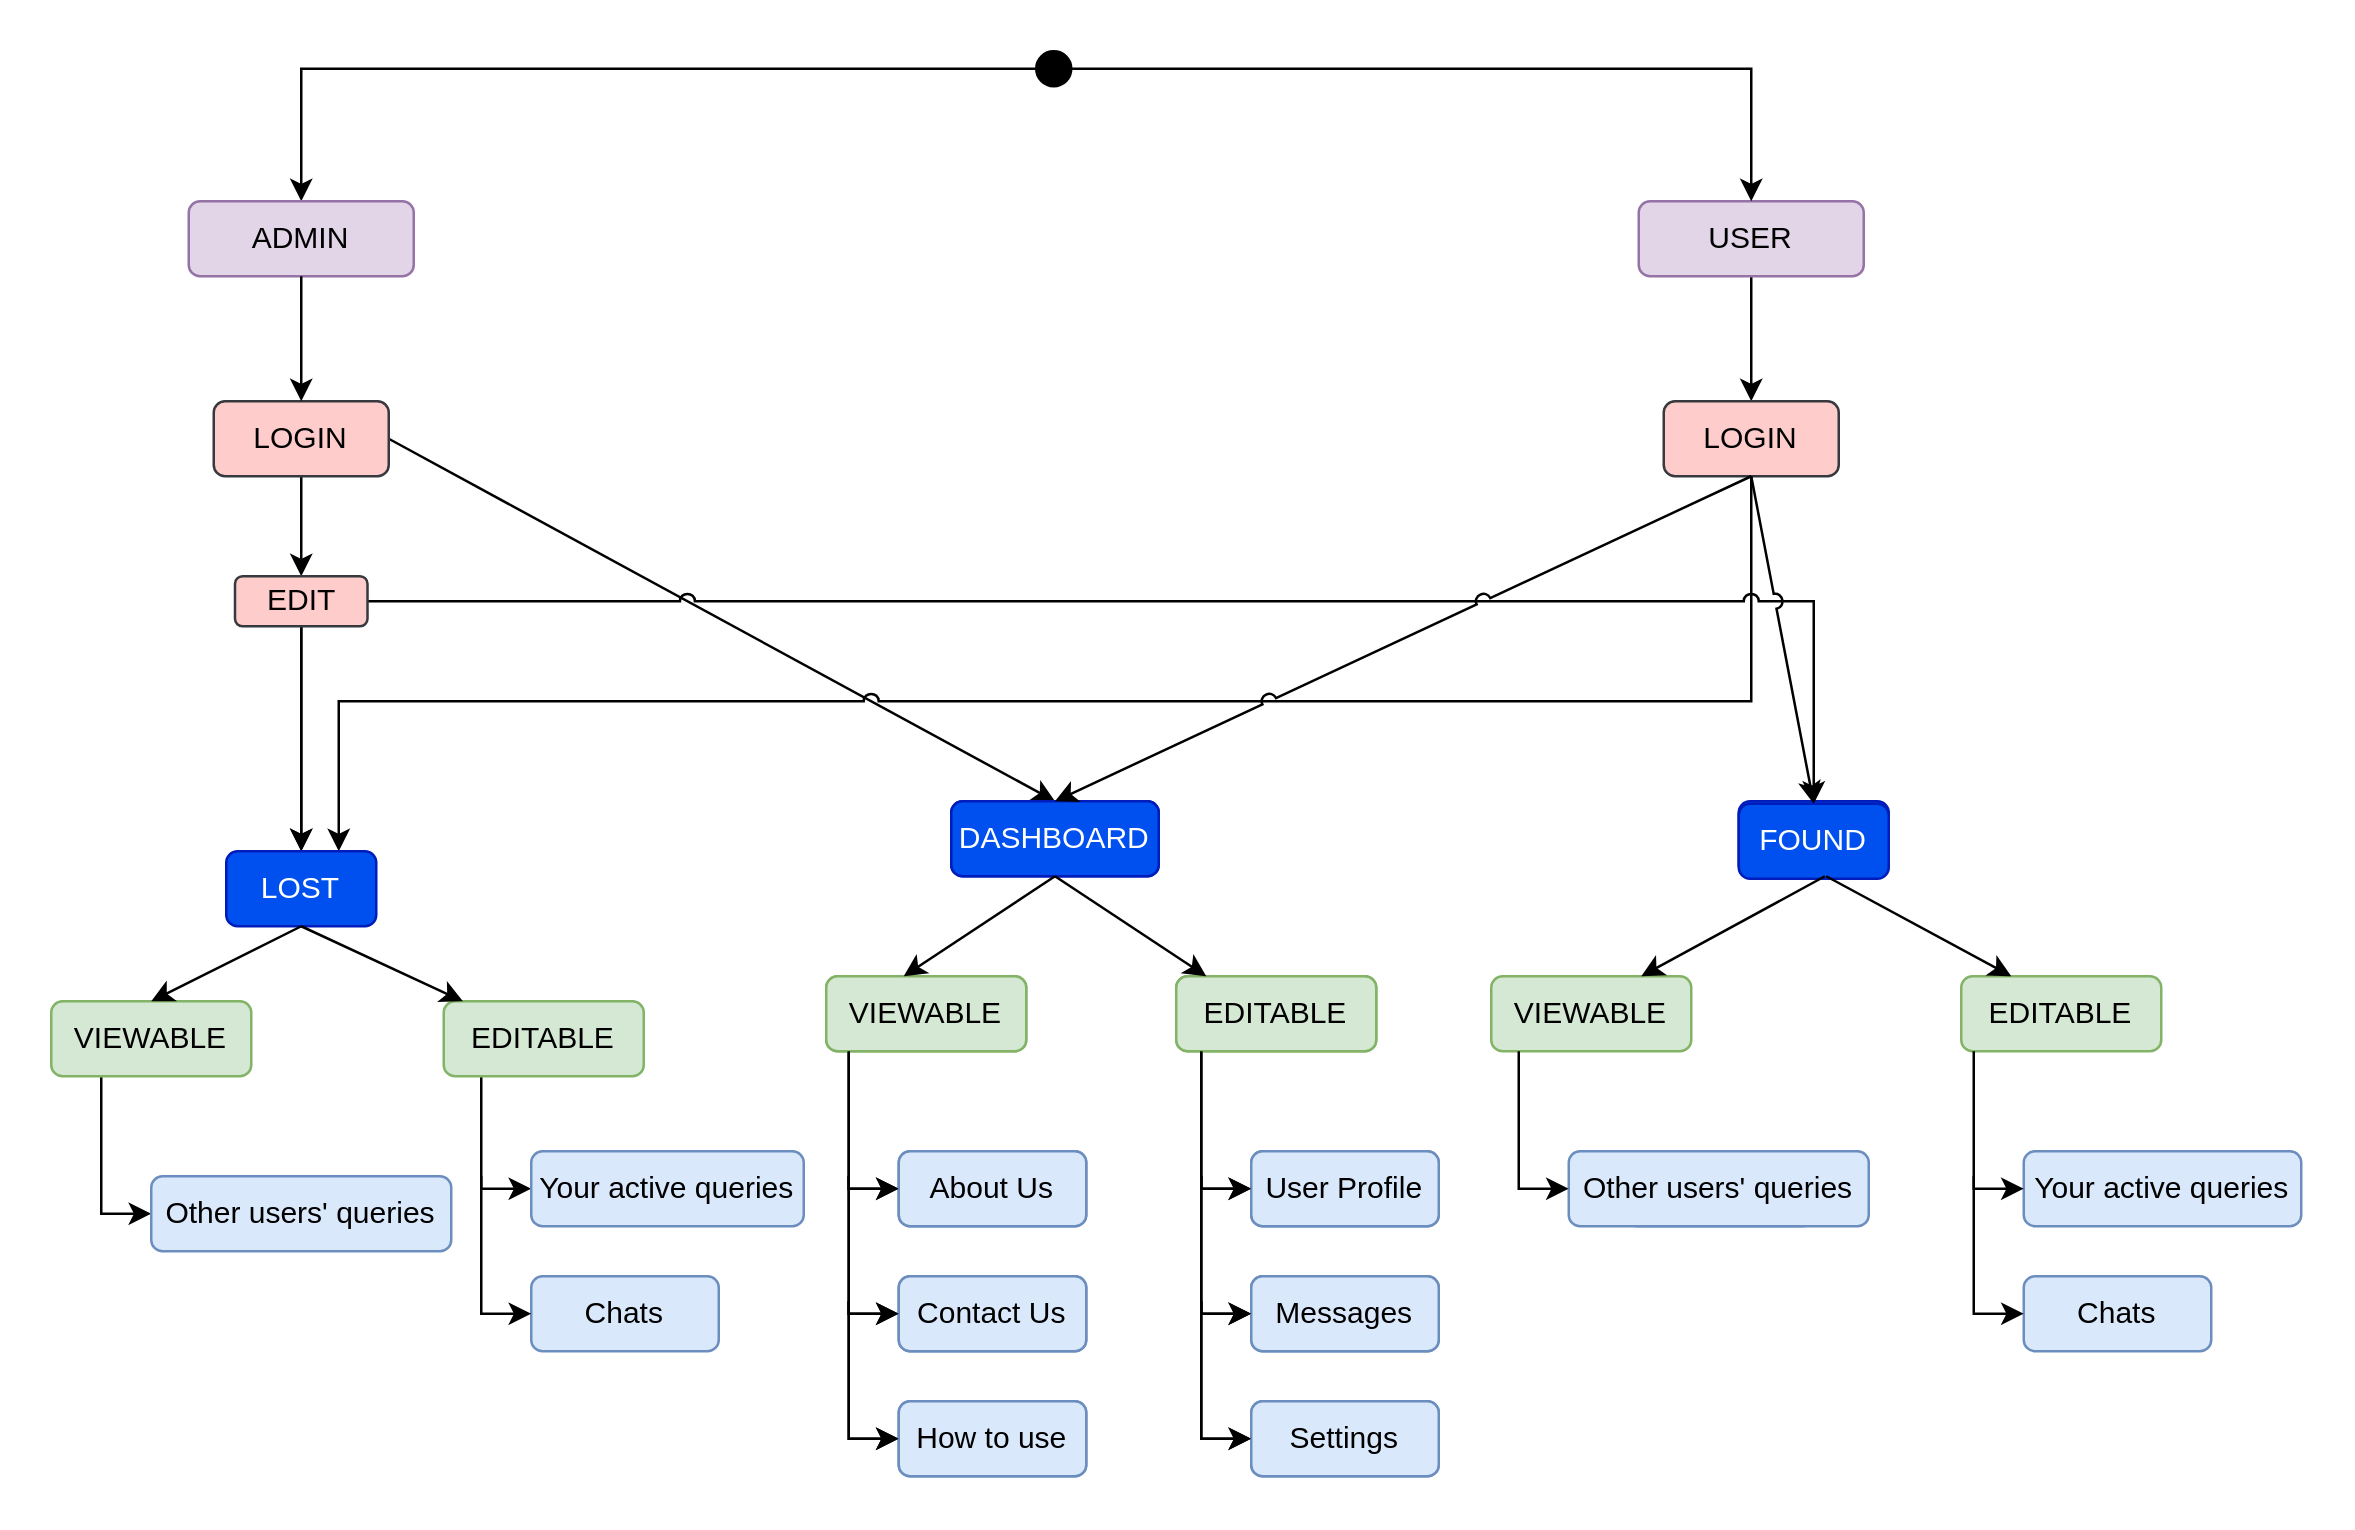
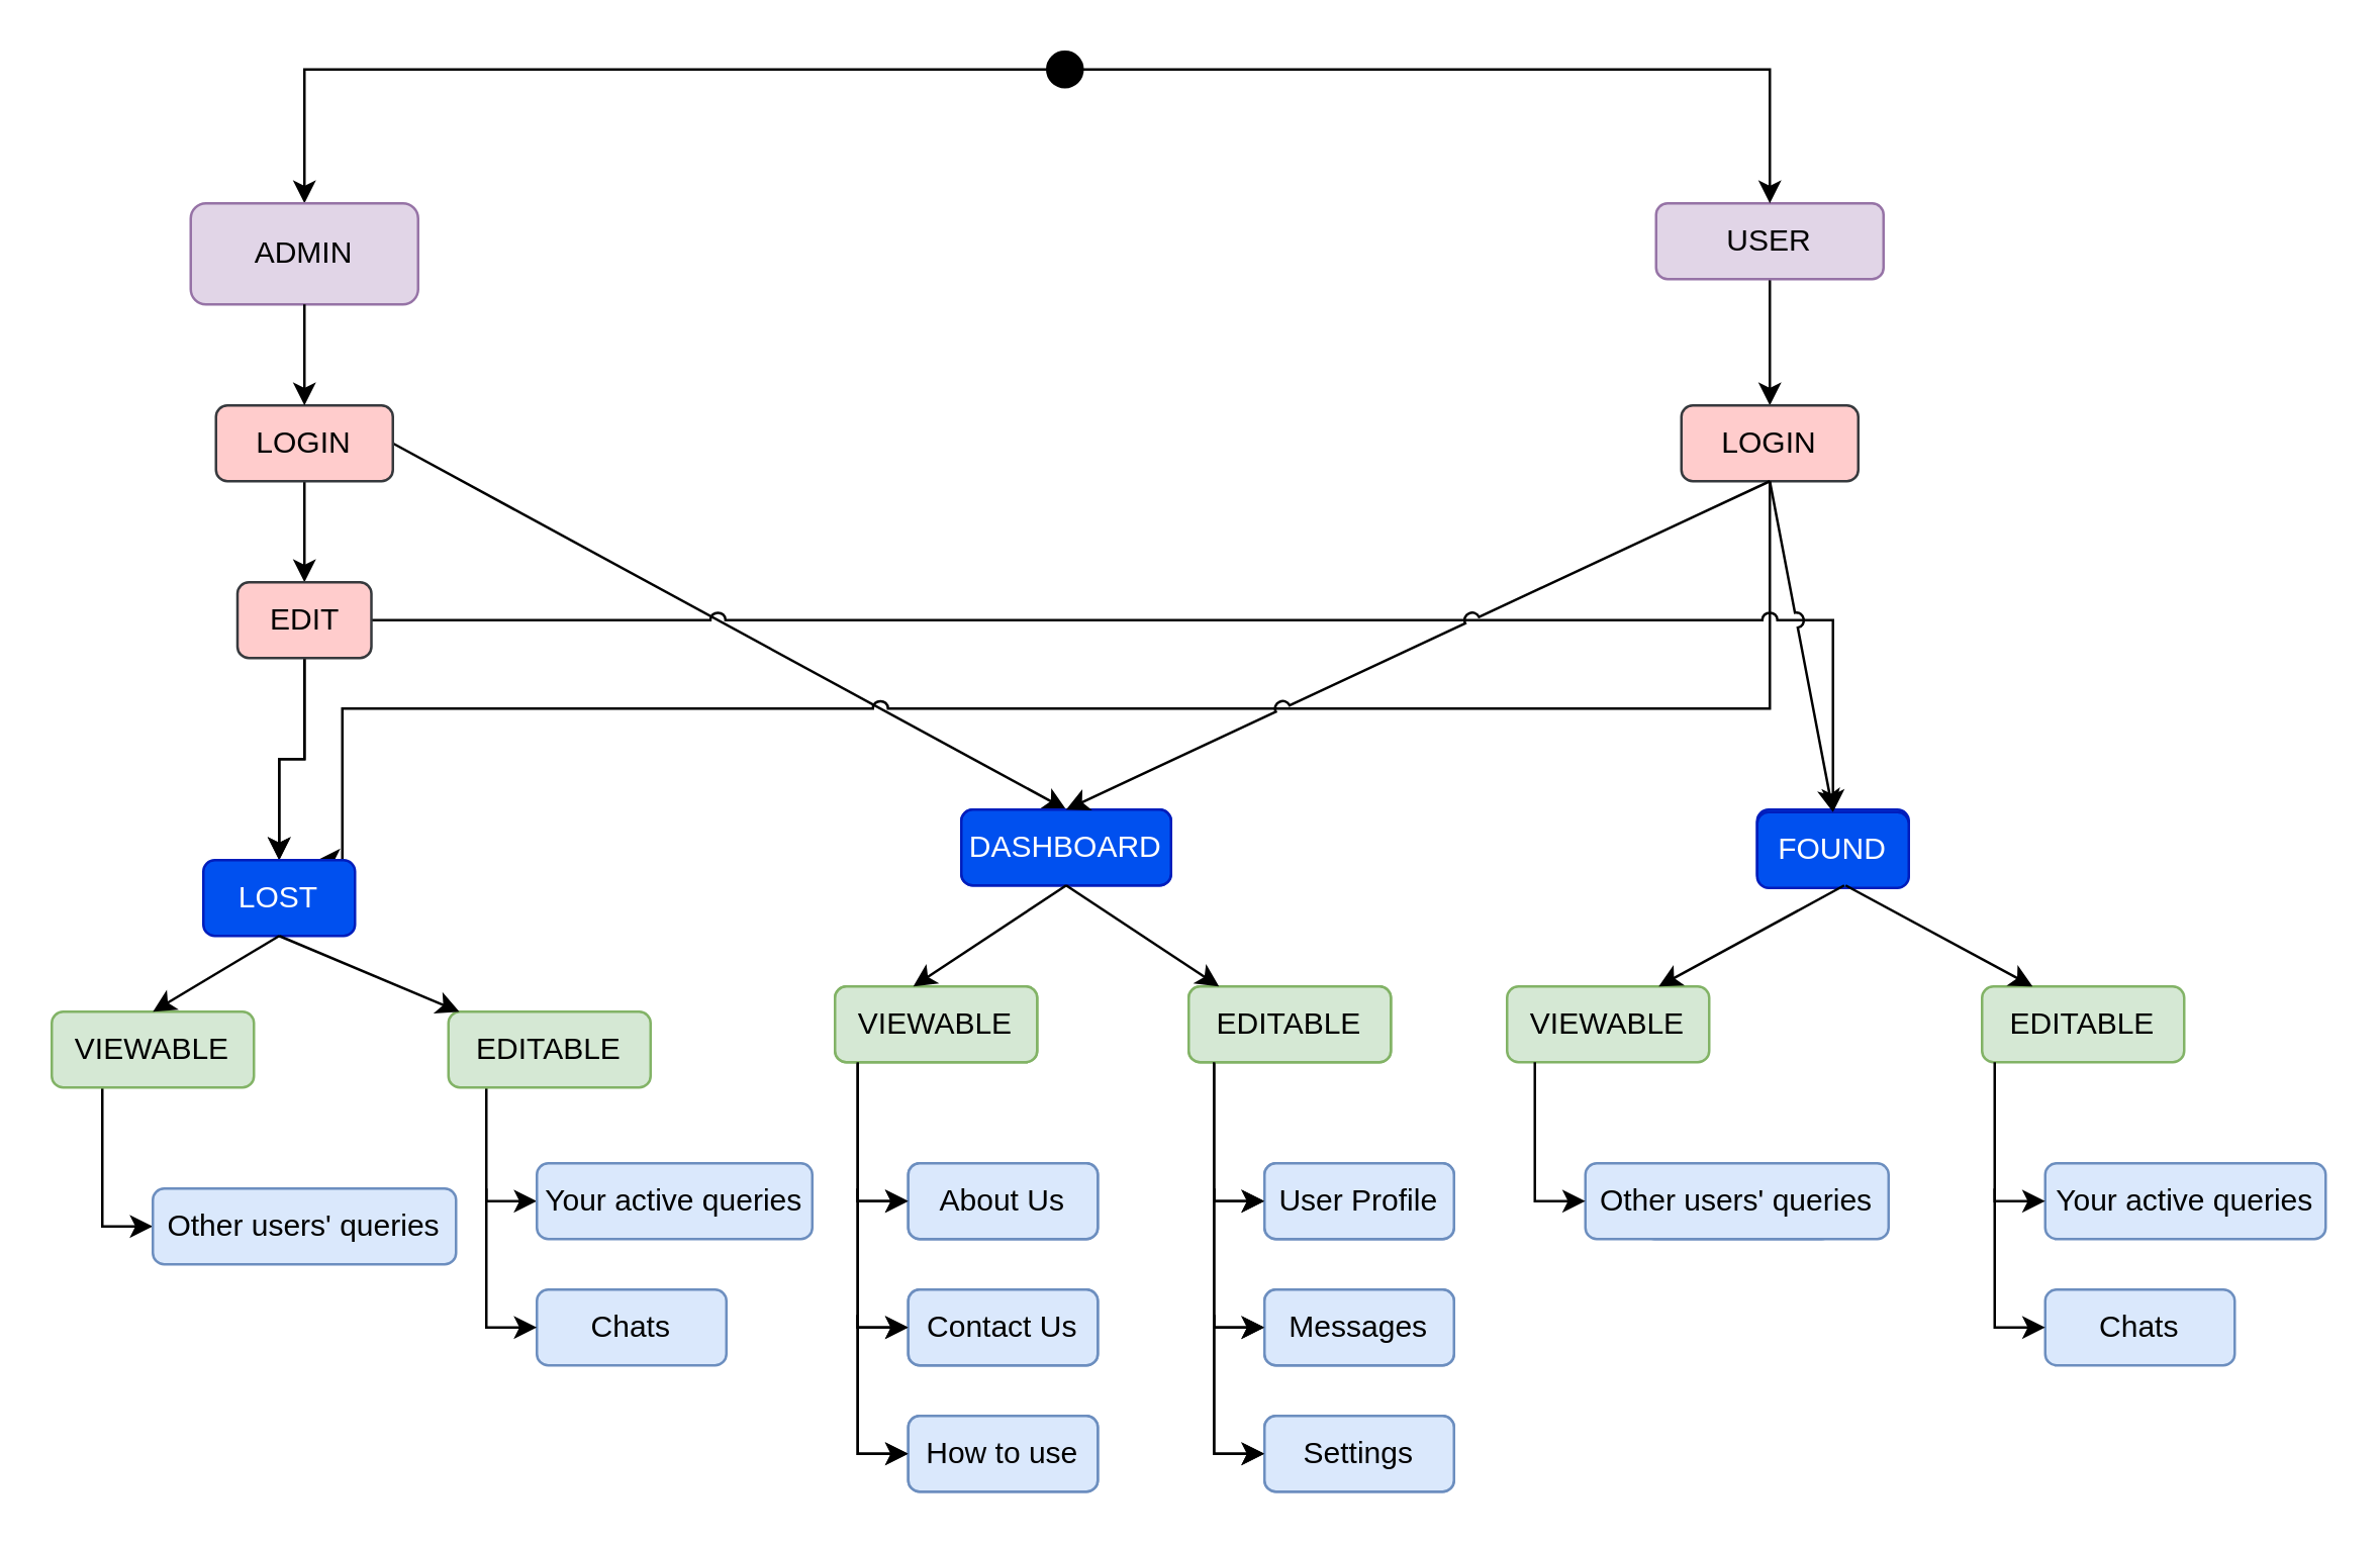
- <mxCell id="23" value="ADMIN" style="rounded=1;whiteSpace=wrap;html=1;fillColor=#e1d5e7;strokeColor=#9673a6;" vertex="1" parent="1"><mxGeometry x="75" y="80" width="90" height="30" as="geometry" /></mxCell>
+ <mxCell id="23" value="ADMIN" style="rounded=1;whiteSpace=wrap;html=1;fillColor=#e1d5e7;strokeColor=#9673a6;" vertex="1" parent="1"><mxGeometry x="75" y="80" width="90" height="40" as="geometry" /></mxCell>
- <mxCell id="36" value="EDIT" style="rounded=1;whiteSpace=wrap;html=1;fillColor=#ffcccc;strokeColor=#36393d;" vertex="1" parent="1"><mxGeometry x="93.5" y="230" width="53" height="20" as="geometry" /></mxCell>
+ <mxCell id="36" value="EDIT" style="rounded=1;whiteSpace=wrap;html=1;fillColor=#ffcccc;strokeColor=#36393d;" vertex="1" parent="1"><mxGeometry x="93.5" y="230" width="53" height="30" as="geometry" /></mxCell>
- <mxCell id="37" value="LOST" style="rounded=1;whiteSpace=wrap;html=1;fillColor=#0050ef;fontColor=#ffffff;strokeColor=#001DBC;" vertex="1" parent="1"><mxGeometry x="90" y="340" width="60" height="30" as="geometry" /></mxCell>
+ <mxCell id="37" value="LOST" style="rounded=1;whiteSpace=wrap;html=1;fillColor=#0050ef;fontColor=#ffffff;strokeColor=#001DBC;" vertex="1" parent="1"><mxGeometry x="80" y="340" width="60" height="30" as="geometry" /></mxCell>
